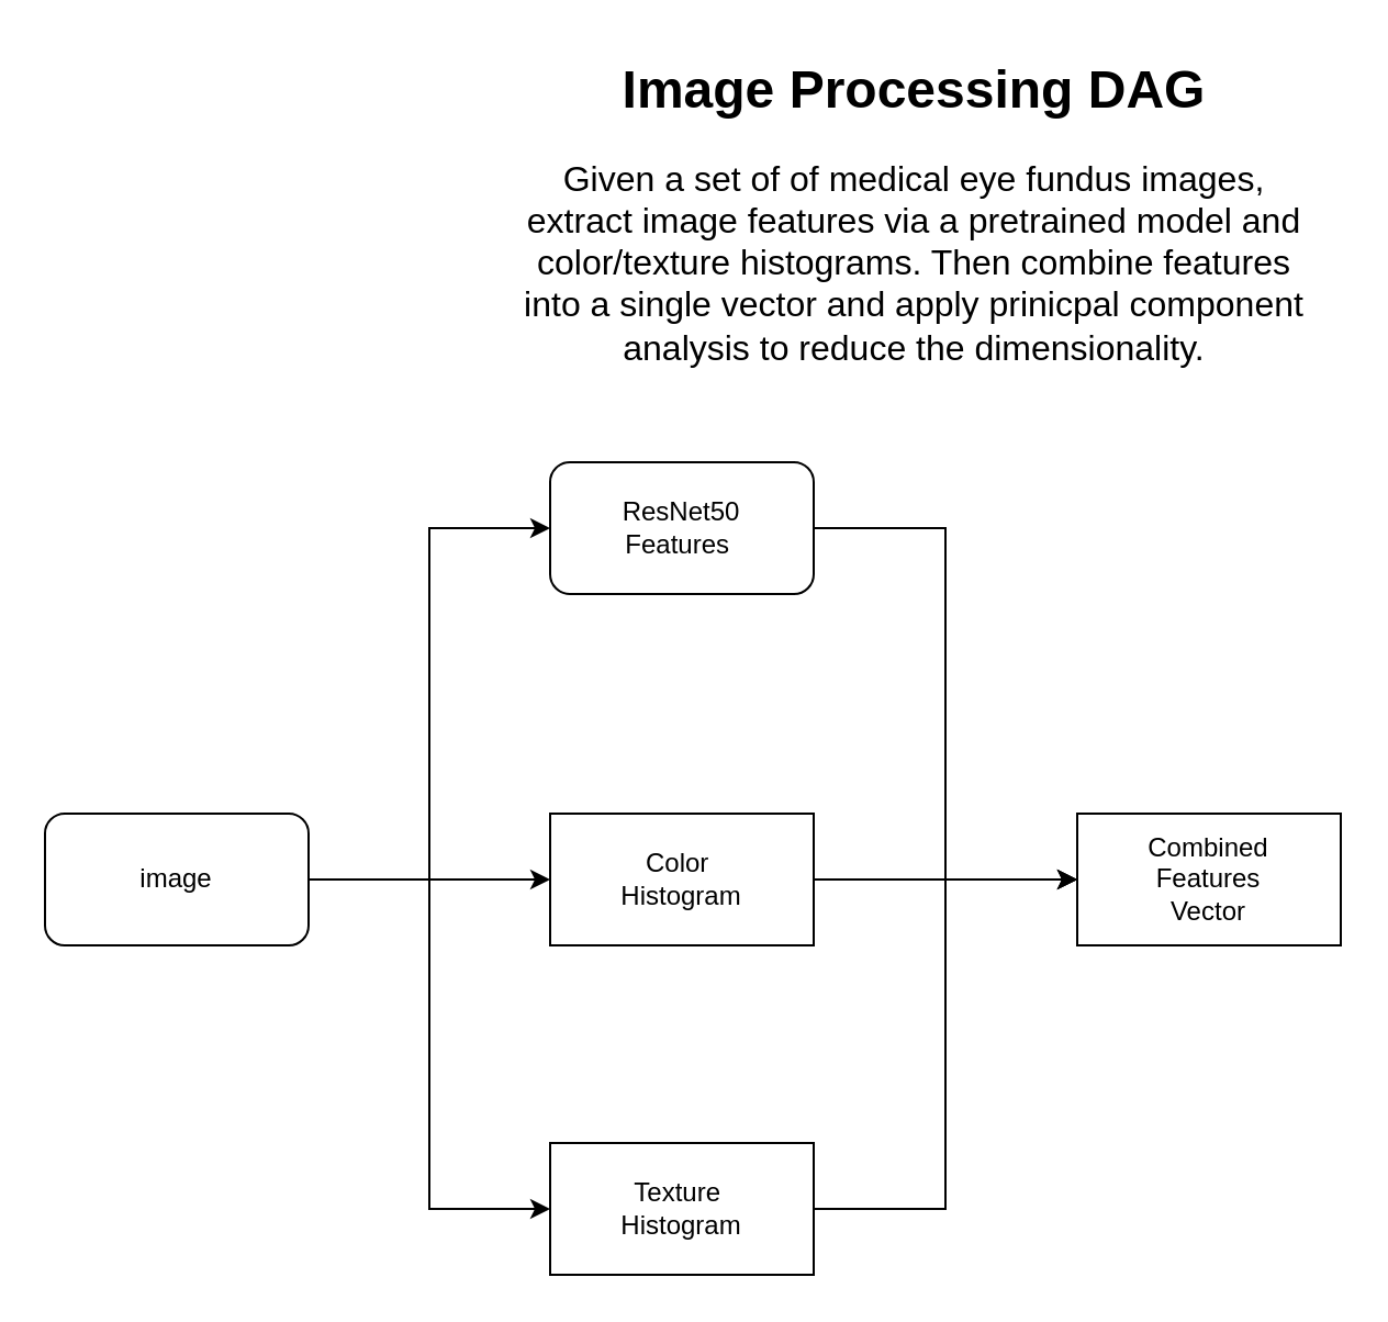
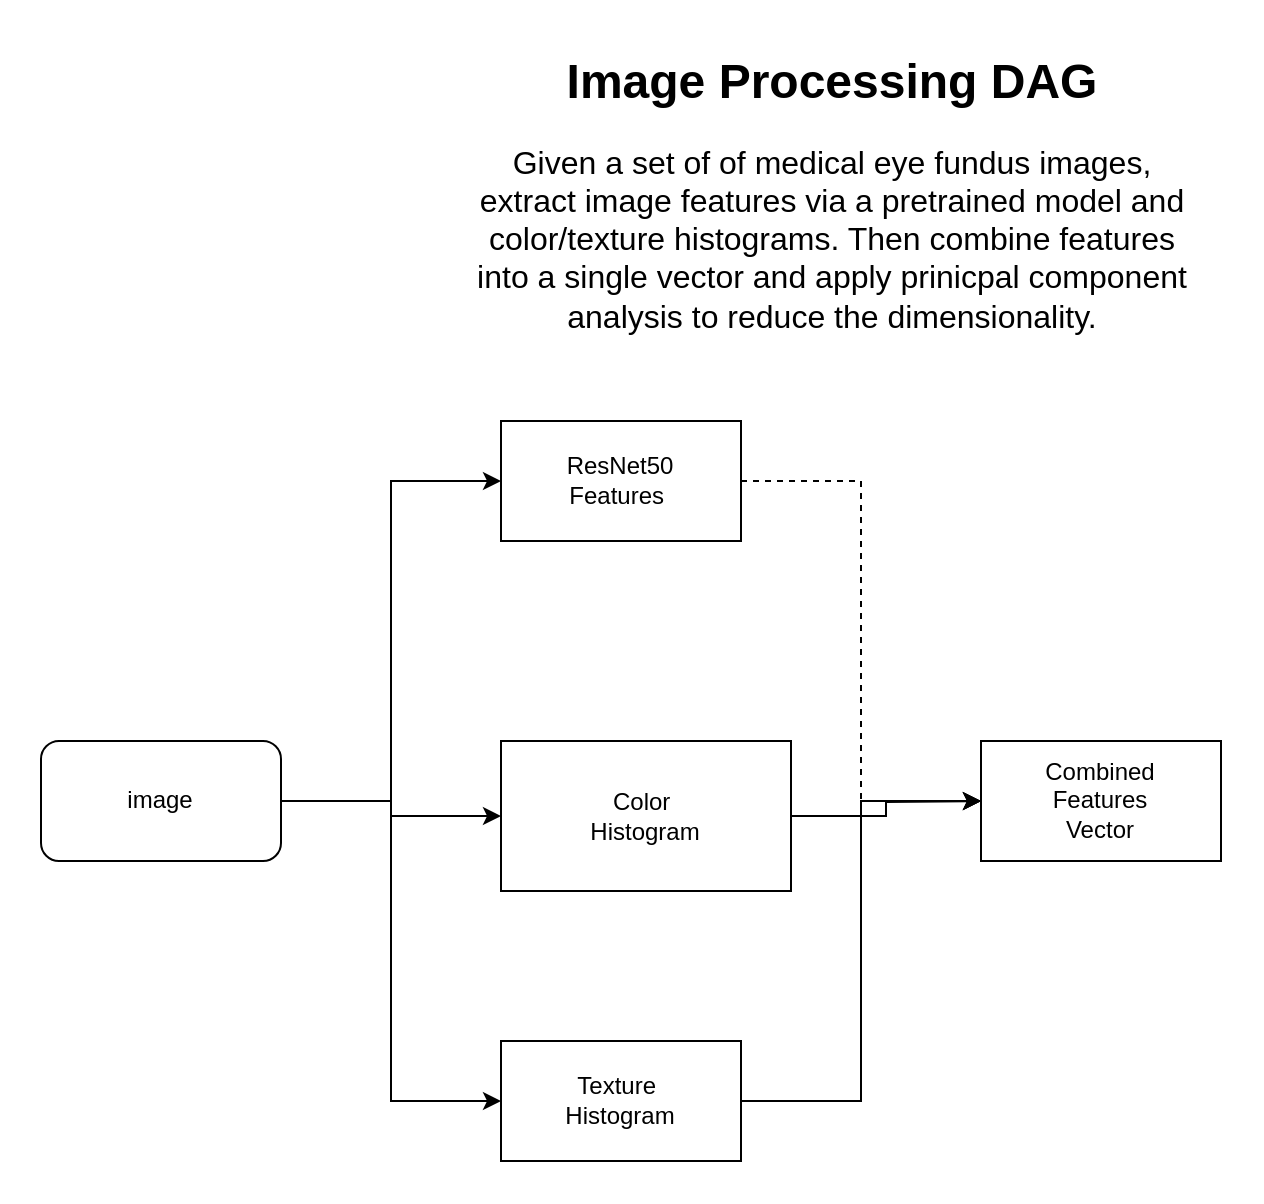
- <mxCell id="7" value="ResNet50&lt;div&gt;Features&amp;nbsp;&lt;/div&gt;" style="whiteSpace=wrap;html=1;rounded=1;" vertex="1" parent="1"><mxGeometry x="250" y="210" width="120" height="60" as="geometry" /></mxCell>
+ <mxCell id="7" value="ResNet50&lt;div&gt;Features&amp;nbsp;&lt;/div&gt;" style="rounded=0;whiteSpace=wrap;html=1;" vertex="1" parent="1"><mxGeometry x="250" y="210" width="120" height="60" as="geometry" /></mxCell>
- <mxCell id="6" style="edgeStyle=orthogonalEdgeStyle;rounded=0;orthogonalLoop=1;jettySize=auto;html=1;exitX=1;exitY=0.5;exitDx=0;exitDy=0;entryX=0;entryY=0.5;entryDx=0;entryDy=0;" edge="1" parent="1" source="7" target="12"><mxGeometry relative="1" as="geometry" /></mxCell>
+ <mxCell id="6" style="edgeStyle=orthogonalEdgeStyle;rounded=0;orthogonalLoop=1;jettySize=auto;html=1;exitX=1;exitY=0.5;exitDx=0;exitDy=0;entryX=0;entryY=0.5;entryDx=0;entryDy=0;dashed=1;" edge="1" parent="1" source="7" target="12"><mxGeometry relative="1" as="geometry" /></mxCell>
- <mxCell id="9" value="Color&amp;nbsp;&lt;div&gt;Histogram&lt;/div&gt;" style="rounded=0;whiteSpace=wrap;html=1;" vertex="1" parent="1"><mxGeometry x="250" y="370" width="120" height="60" as="geometry" /></mxCell>
+ <mxCell id="9" value="Color&amp;nbsp;&lt;div&gt;Histogram&lt;/div&gt;" style="rounded=0;whiteSpace=wrap;html=1;" vertex="1" parent="1"><mxGeometry x="250" y="370" width="145" height="75" as="geometry" /></mxCell>
